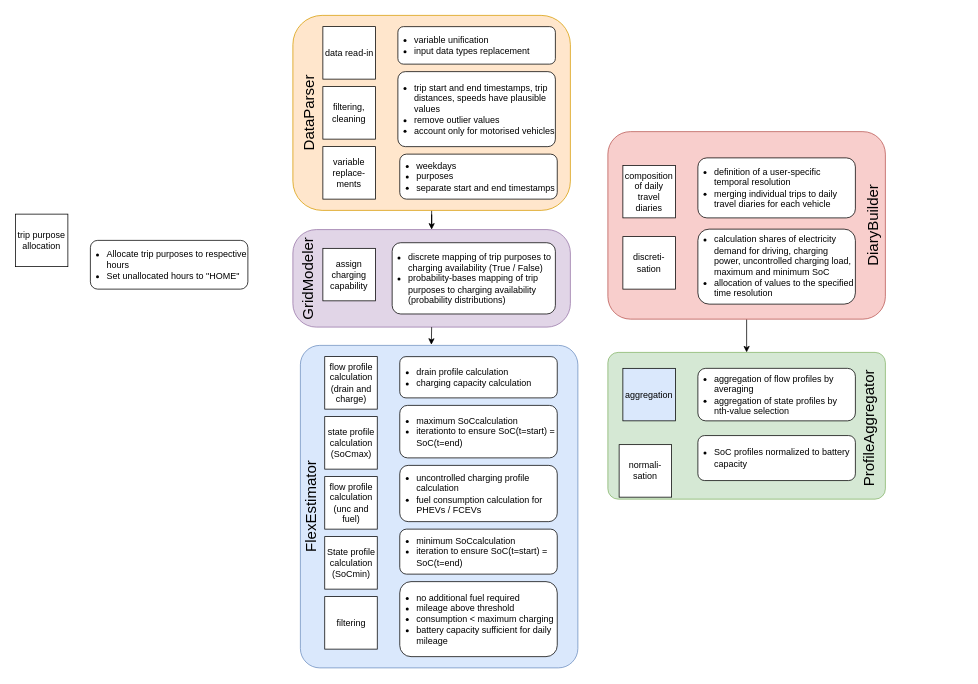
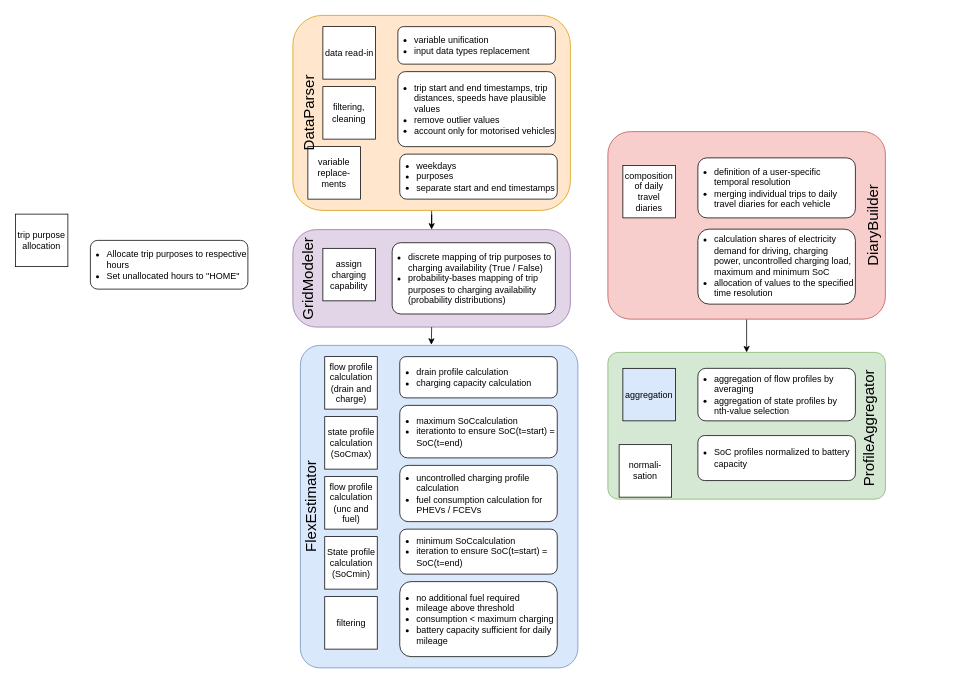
- <mxCell id="9" value="variable replace-ments" style="whiteSpace=wrap;html=1;aspect=fixed;" parent="1" vertex="1"><mxGeometry x="430" y="195" width="70" height="70" as="geometry" /></mxCell>
+ <mxCell id="9" value="variable replace-ments" style="whiteSpace=wrap;html=1;aspect=fixed;" parent="1" vertex="1"><mxGeometry x="410" y="195" width="70" height="70" as="geometry" /></mxCell>
- <mxCell id="14" value="discreti-&lt;br&gt;sation" style="whiteSpace=wrap;html=1;aspect=fixed;spacingLeft=2;spacingRight=2;" parent="1" vertex="1"><mxGeometry x="830" y="315" width="70" height="70" as="geometry" /></mxCell>
